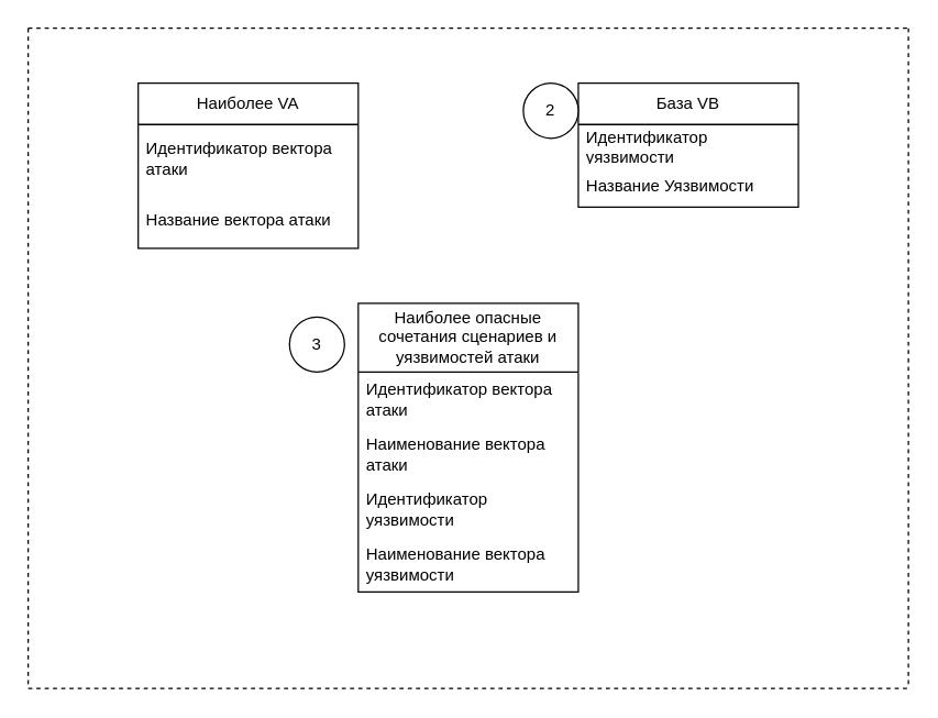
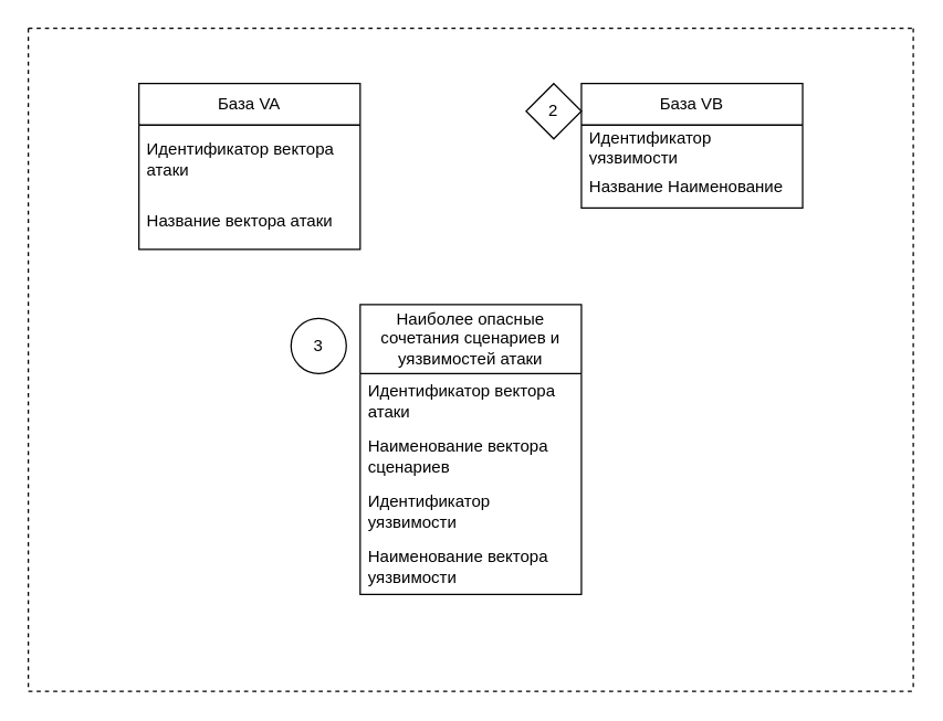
- <mxCell id="5" value="Наиболее VA" style="swimlane;fontStyle=0;childLayout=stackLayout;horizontal=1;startSize=30;horizontalStack=0;resizeParent=1;resizeParentMax=0;resizeLast=0;collapsible=1;marginBottom=0;whiteSpace=wrap;html=1;" parent="1" vertex="1"><mxGeometry x="100" y="60" width="160" height="120" as="geometry" /></mxCell>
+ <mxCell id="5" value="База VA" style="swimlane;fontStyle=0;childLayout=stackLayout;horizontal=1;startSize=30;horizontalStack=0;resizeParent=1;resizeParentMax=0;resizeLast=0;collapsible=1;marginBottom=0;whiteSpace=wrap;html=1;" parent="1" vertex="1"><mxGeometry x="100" y="60" width="160" height="120" as="geometry" /></mxCell>
- <mxCell id="17" value="2" style="ellipse;whiteSpace=wrap;html=1;aspect=fixed;" vertex="1" parent="1"><mxGeometry x="380" y="60" width="40" height="40" as="geometry" /></mxCell>
+ <mxCell id="17" value="2" style="rhombus;whiteSpace=wrap;html=1;aspect=fixed;" vertex="1" parent="1"><mxGeometry x="380" y="60" width="40" height="40" as="geometry" /></mxCell>
- <mxCell id="10" value="Название Уязвимости" style="text;strokeColor=none;fillColor=none;align=left;verticalAlign=middle;spacingLeft=4;spacingRight=4;overflow=hidden;points=[[0,0.5],[1,0.5]];portConstraint=eastwest;rotatable=0;whiteSpace=wrap;html=1;" parent="8" vertex="1"><mxGeometry y="60" width="160" height="30" as="geometry" /></mxCell>
+ <mxCell id="10" value="Название Наименование" style="text;strokeColor=none;fillColor=none;align=left;verticalAlign=middle;spacingLeft=4;spacingRight=4;overflow=hidden;points=[[0,0.5],[1,0.5]];portConstraint=eastwest;rotatable=0;whiteSpace=wrap;html=1;" parent="8" vertex="1"><mxGeometry y="60" width="160" height="30" as="geometry" /></mxCell>
- <mxCell id="14" value="Наименование вектора атаки" style="text;strokeColor=none;fillColor=none;align=left;verticalAlign=middle;spacingLeft=4;spacingRight=4;overflow=hidden;points=[[0,0.5],[1,0.5]];portConstraint=eastwest;rotatable=0;whiteSpace=wrap;html=1;" parent="12" vertex="1"><mxGeometry y="90" width="160" height="40" as="geometry" /></mxCell>
+ <mxCell id="14" value="Наименование вектора сценариев" style="text;strokeColor=none;fillColor=none;align=left;verticalAlign=middle;spacingLeft=4;spacingRight=4;overflow=hidden;points=[[0,0.5],[1,0.5]];portConstraint=eastwest;rotatable=0;whiteSpace=wrap;html=1;" parent="12" vertex="1"><mxGeometry y="90" width="160" height="40" as="geometry" /></mxCell>
